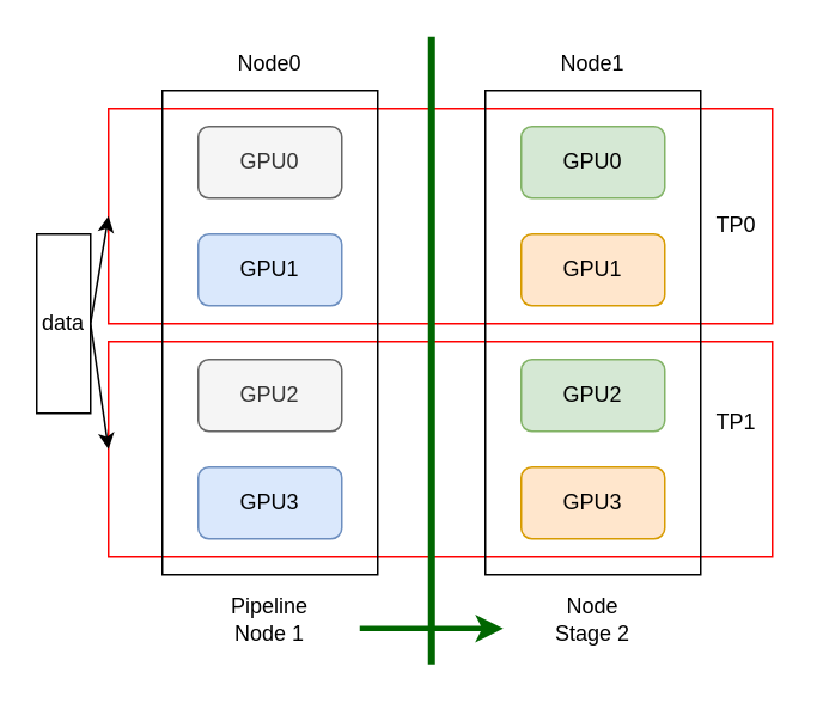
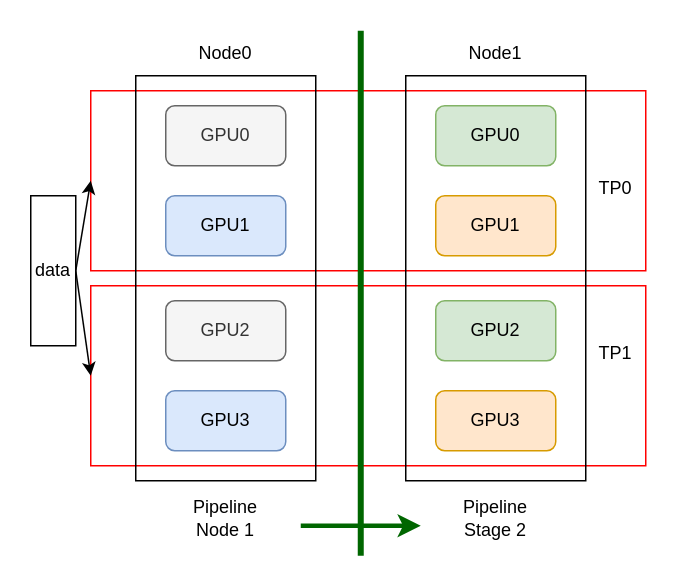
- <mxCell id="23" value="Node Stage 2" style="text;html=1;strokeColor=none;fillColor=none;align=center;verticalAlign=middle;whiteSpace=wrap;rounded=0;" vertex="1" parent="1"><mxGeometry x="300" y="330" width="60" height="30" as="geometry" /></mxCell>
+ <mxCell id="23" value="Pipeline Stage 2" style="text;html=1;strokeColor=none;fillColor=none;align=center;verticalAlign=middle;whiteSpace=wrap;rounded=0;" vertex="1" parent="1"><mxGeometry x="300" y="330" width="60" height="30" as="geometry" /></mxCell>
